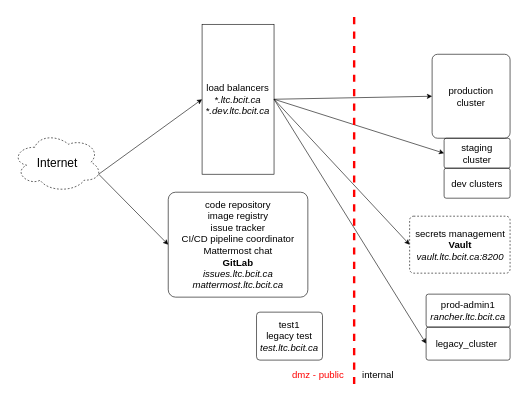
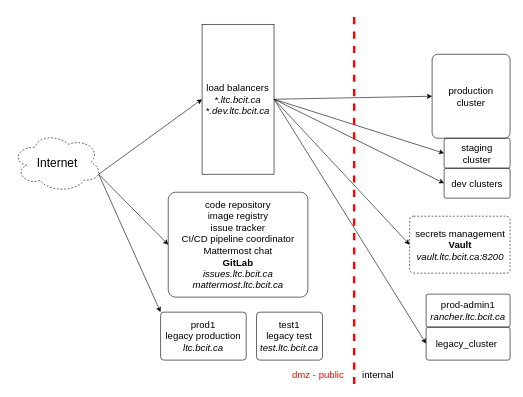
+ <mxCell id="10" style="edgeStyle=none;orthogonalLoop=1;jettySize=auto;html=1;exitX=1;exitY=0.5;exitDx=0;exitDy=0;entryX=0;entryY=0.5;entryDx=0;entryDy=0;" parent="1" source="9" target="13" edge="1"><mxGeometry relative="1" as="geometry"><mxPoint x="870" y="70" as="sourcePoint" /></mxGeometry></mxCell>
+ <mxCell id="19" style="rounded=0;orthogonalLoop=1;jettySize=auto;html=1;exitX=0.96;exitY=0.7;exitDx=0;exitDy=0;exitPerimeter=0;entryX=0;entryY=0;entryDx=0;entryDy=0;" parent="1" source="5" target="16" edge="1"><mxGeometry relative="1" as="geometry"><mxPoint x="307.2" y="437.5" as="targetPoint" /><mxPoint x="190" y="304" as="sourcePoint" /><Array as="points" /></mxGeometry></mxCell>
+ <mxCell id="16" value="&lt;font style=&quot;font-size: 16px&quot;&gt;prod1&lt;br&gt;legacy production&lt;br&gt;&lt;i&gt;ltc.bcit.ca&lt;/i&gt;&lt;br&gt;&lt;/font&gt;" style="rounded=1;arcSize=7;whiteSpace=wrap;html=1;align=center;fillColor=none;strokeColor=#000000;" parent="1" vertex="1"><mxGeometry x="267.2" y="520" width="142.8" height="80" as="geometry" /></mxCell>
